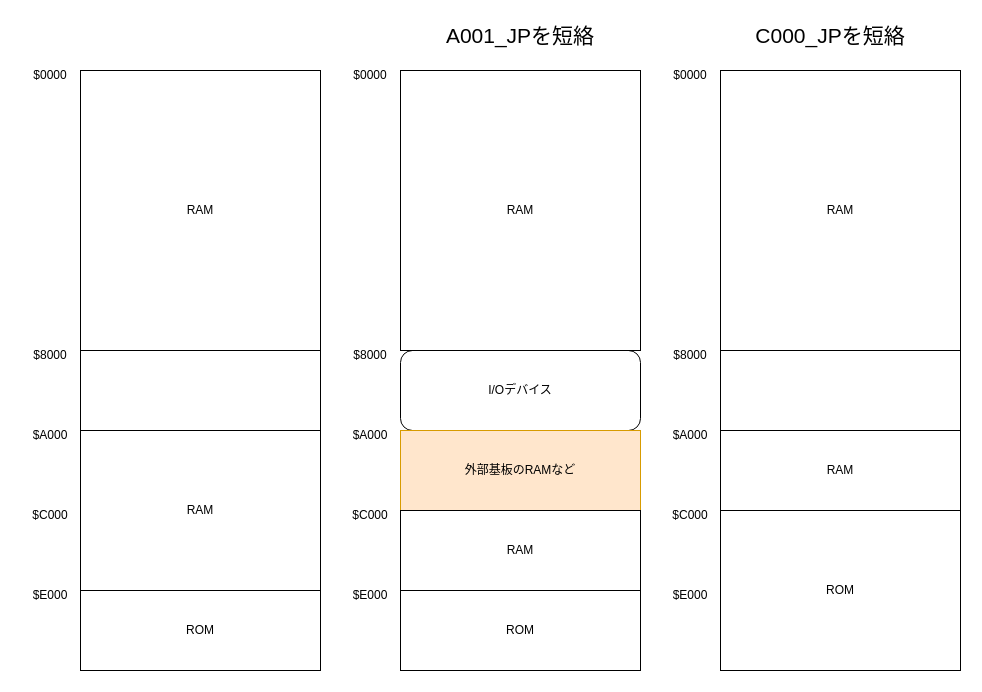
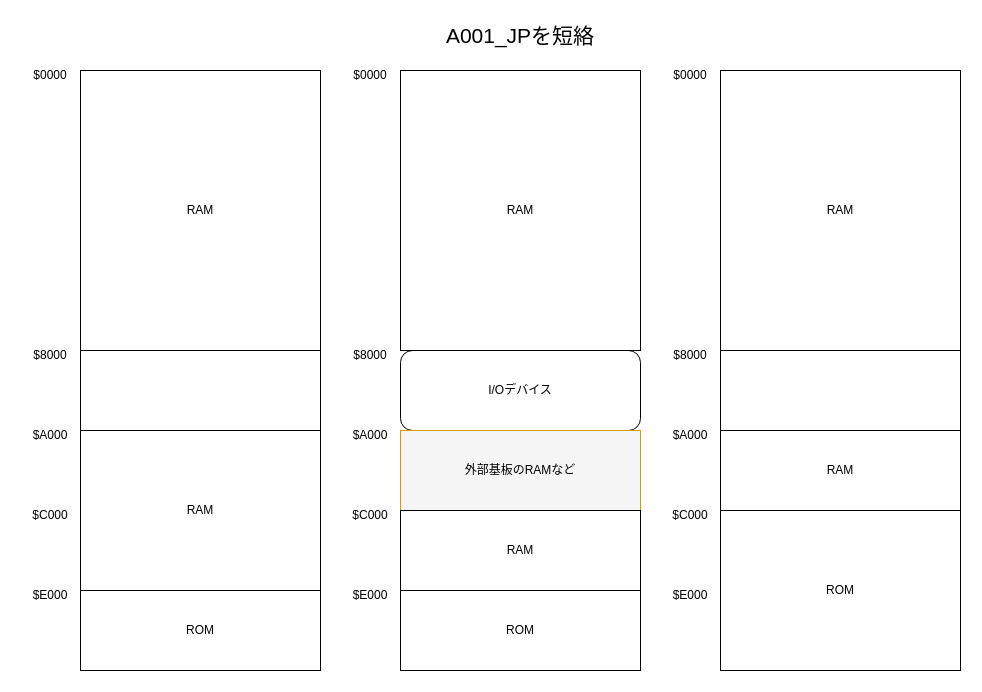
- <mxCell id="31" value="C000_JPを短絡" style="text;html=1;strokeColor=none;fillColor=none;align=center;verticalAlign=middle;whiteSpace=wrap;rounded=0;fontSize=21;" parent="1" vertex="1"><mxGeometry x="730" y="20" width="200" height="30" as="geometry" /></mxCell>
- <mxCell id="3" value="外部基板のRAMなど" style="rounded=0;whiteSpace=wrap;html=1;fillColor=#ffe6cc;strokeColor=#d79b00;" parent="1" vertex="1"><mxGeometry x="400" y="430" width="240" height="80" as="geometry" /></mxCell>
+ <mxCell id="3" value="外部基板のRAMなど" style="rounded=0;whiteSpace=wrap;html=1;fillColor=#f5f5f5;strokeColor=#d79b00;" parent="1" vertex="1"><mxGeometry x="400" y="430" width="240" height="80" as="geometry" /></mxCell>
